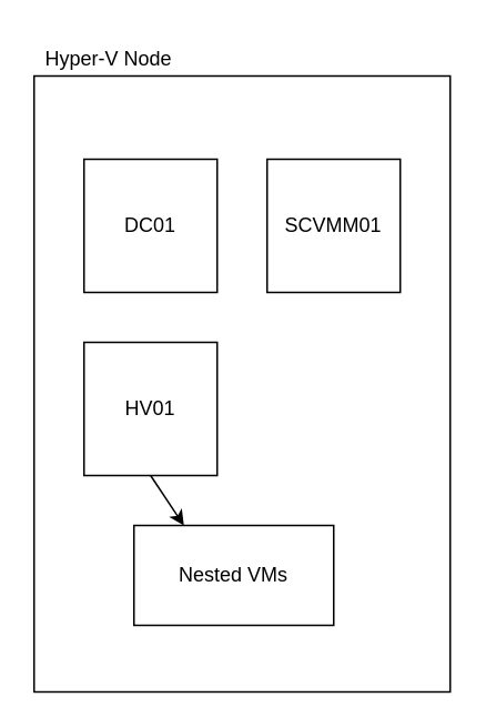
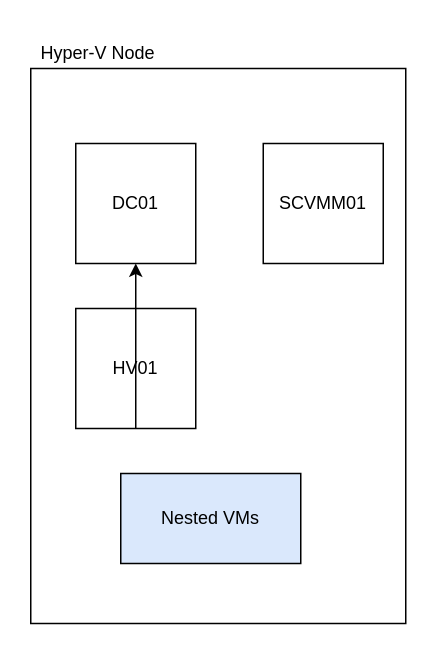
- <mxCell id="5" value="SCVMM01" style="whiteSpace=wrap;html=1;aspect=fixed;" vertex="1" parent="1"><mxGeometry x="160" y="95" width="80" height="80" as="geometry" /></mxCell>
+ <mxCell id="5" value="SCVMM01" style="whiteSpace=wrap;html=1;aspect=fixed;" vertex="1" parent="1"><mxGeometry x="175" y="95" width="80" height="80" as="geometry" /></mxCell>
- <mxCell id="8" value="" style="endArrow=classic;html=1;rounded=0;exitX=0.5;exitY=1;exitDx=0;exitDy=0;entryX=0.25;entryY=0;entryDx=0;entryDy=0;" edge="1" parent="1" source="6" target="7"><mxGeometry width="50" height="50" relative="1" as="geometry"><mxPoint x="340" y="505" as="sourcePoint" /><mxPoint x="390" y="455" as="targetPoint" /></mxGeometry></mxCell>
+ <mxCell id="8" value="" style="endArrow=classic;html=1;rounded=0;exitX=0.5;exitY=1;exitDx=0;exitDy=0;" edge="1" parent="1" source="6" target="4"><mxGeometry width="50" height="50" relative="1" as="geometry"><mxPoint x="340" y="505" as="sourcePoint" /><mxPoint x="390" y="455" as="targetPoint" /></mxGeometry></mxCell>
- <mxCell id="7" value="Nested VMs" style="rounded=0;whiteSpace=wrap;html=1;" vertex="1" parent="1"><mxGeometry x="80" y="315" width="120" height="60" as="geometry" /></mxCell>
+ <mxCell id="7" value="Nested VMs" style="rounded=0;whiteSpace=wrap;html=1;fillColor=#dae8fc;" vertex="1" parent="1"><mxGeometry x="80" y="315" width="120" height="60" as="geometry" /></mxCell>
